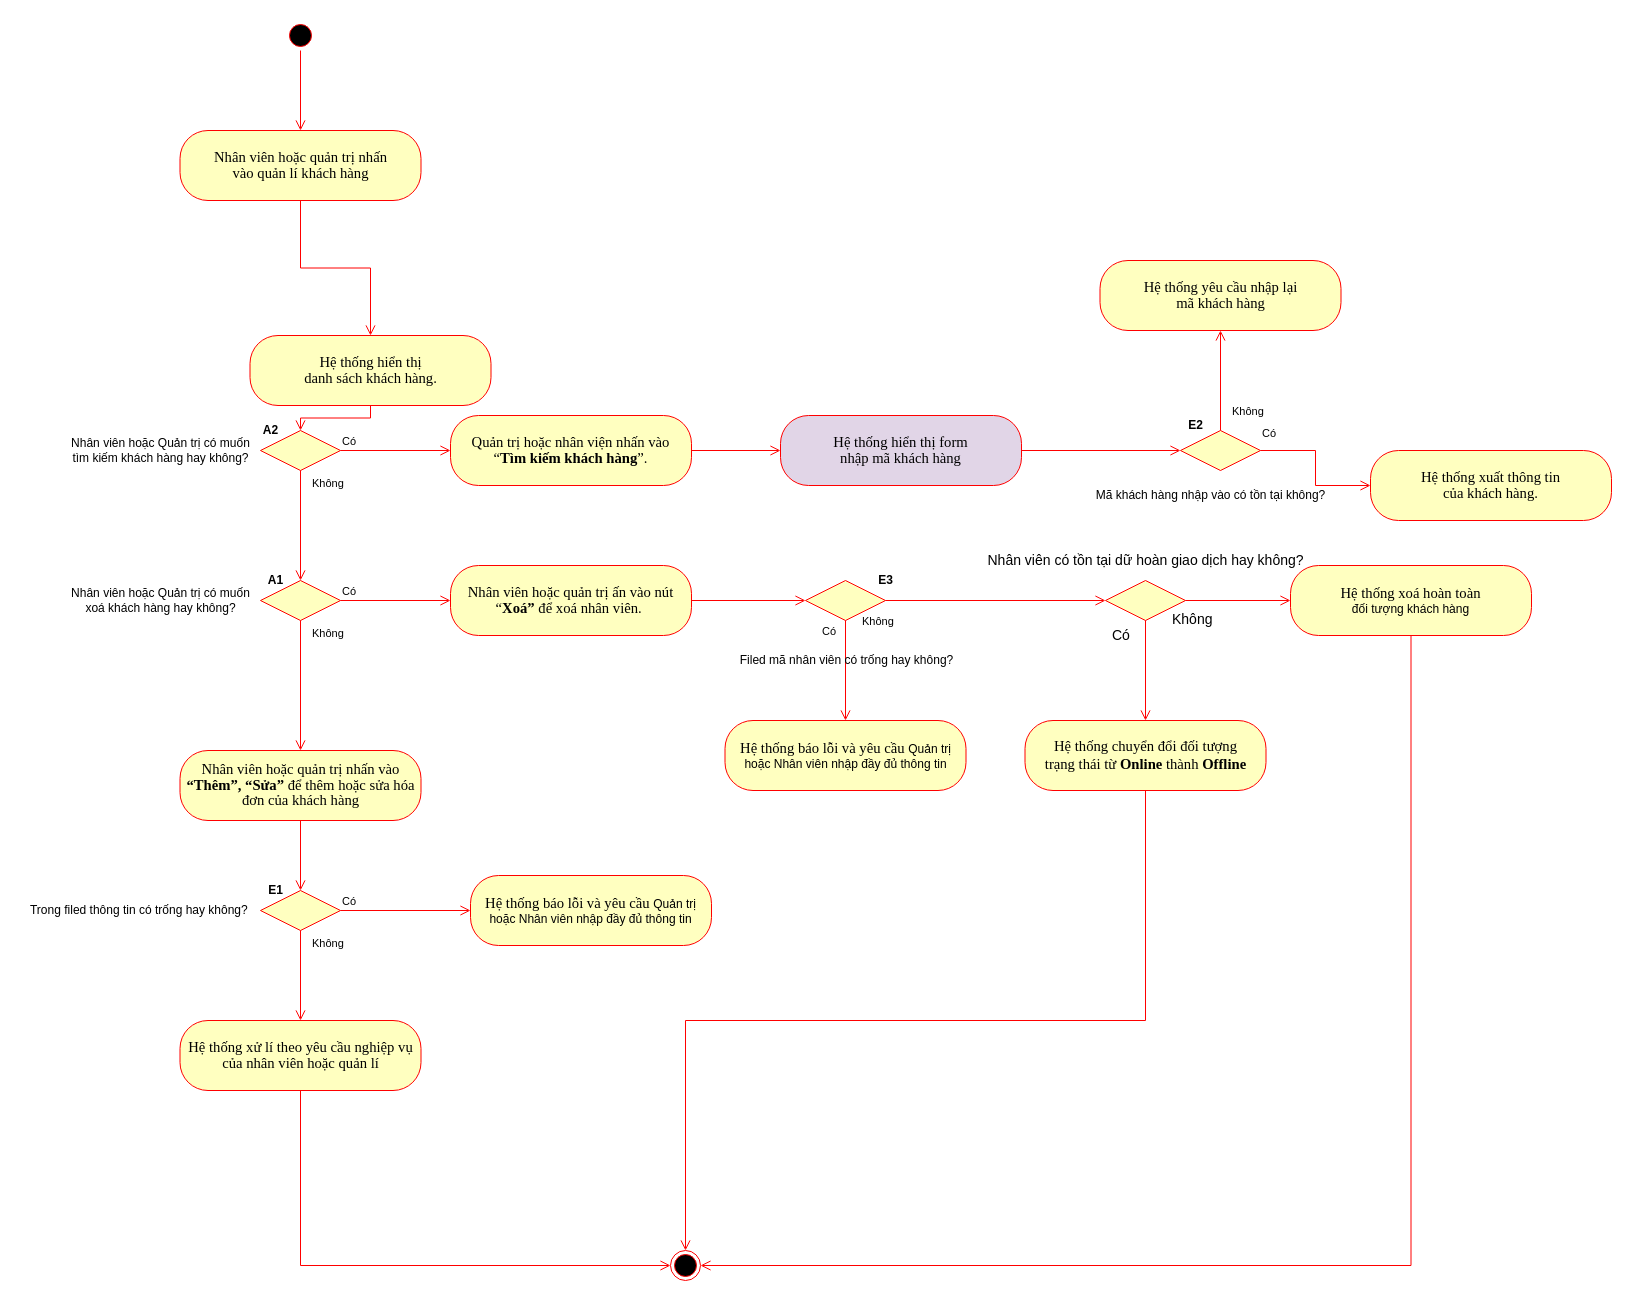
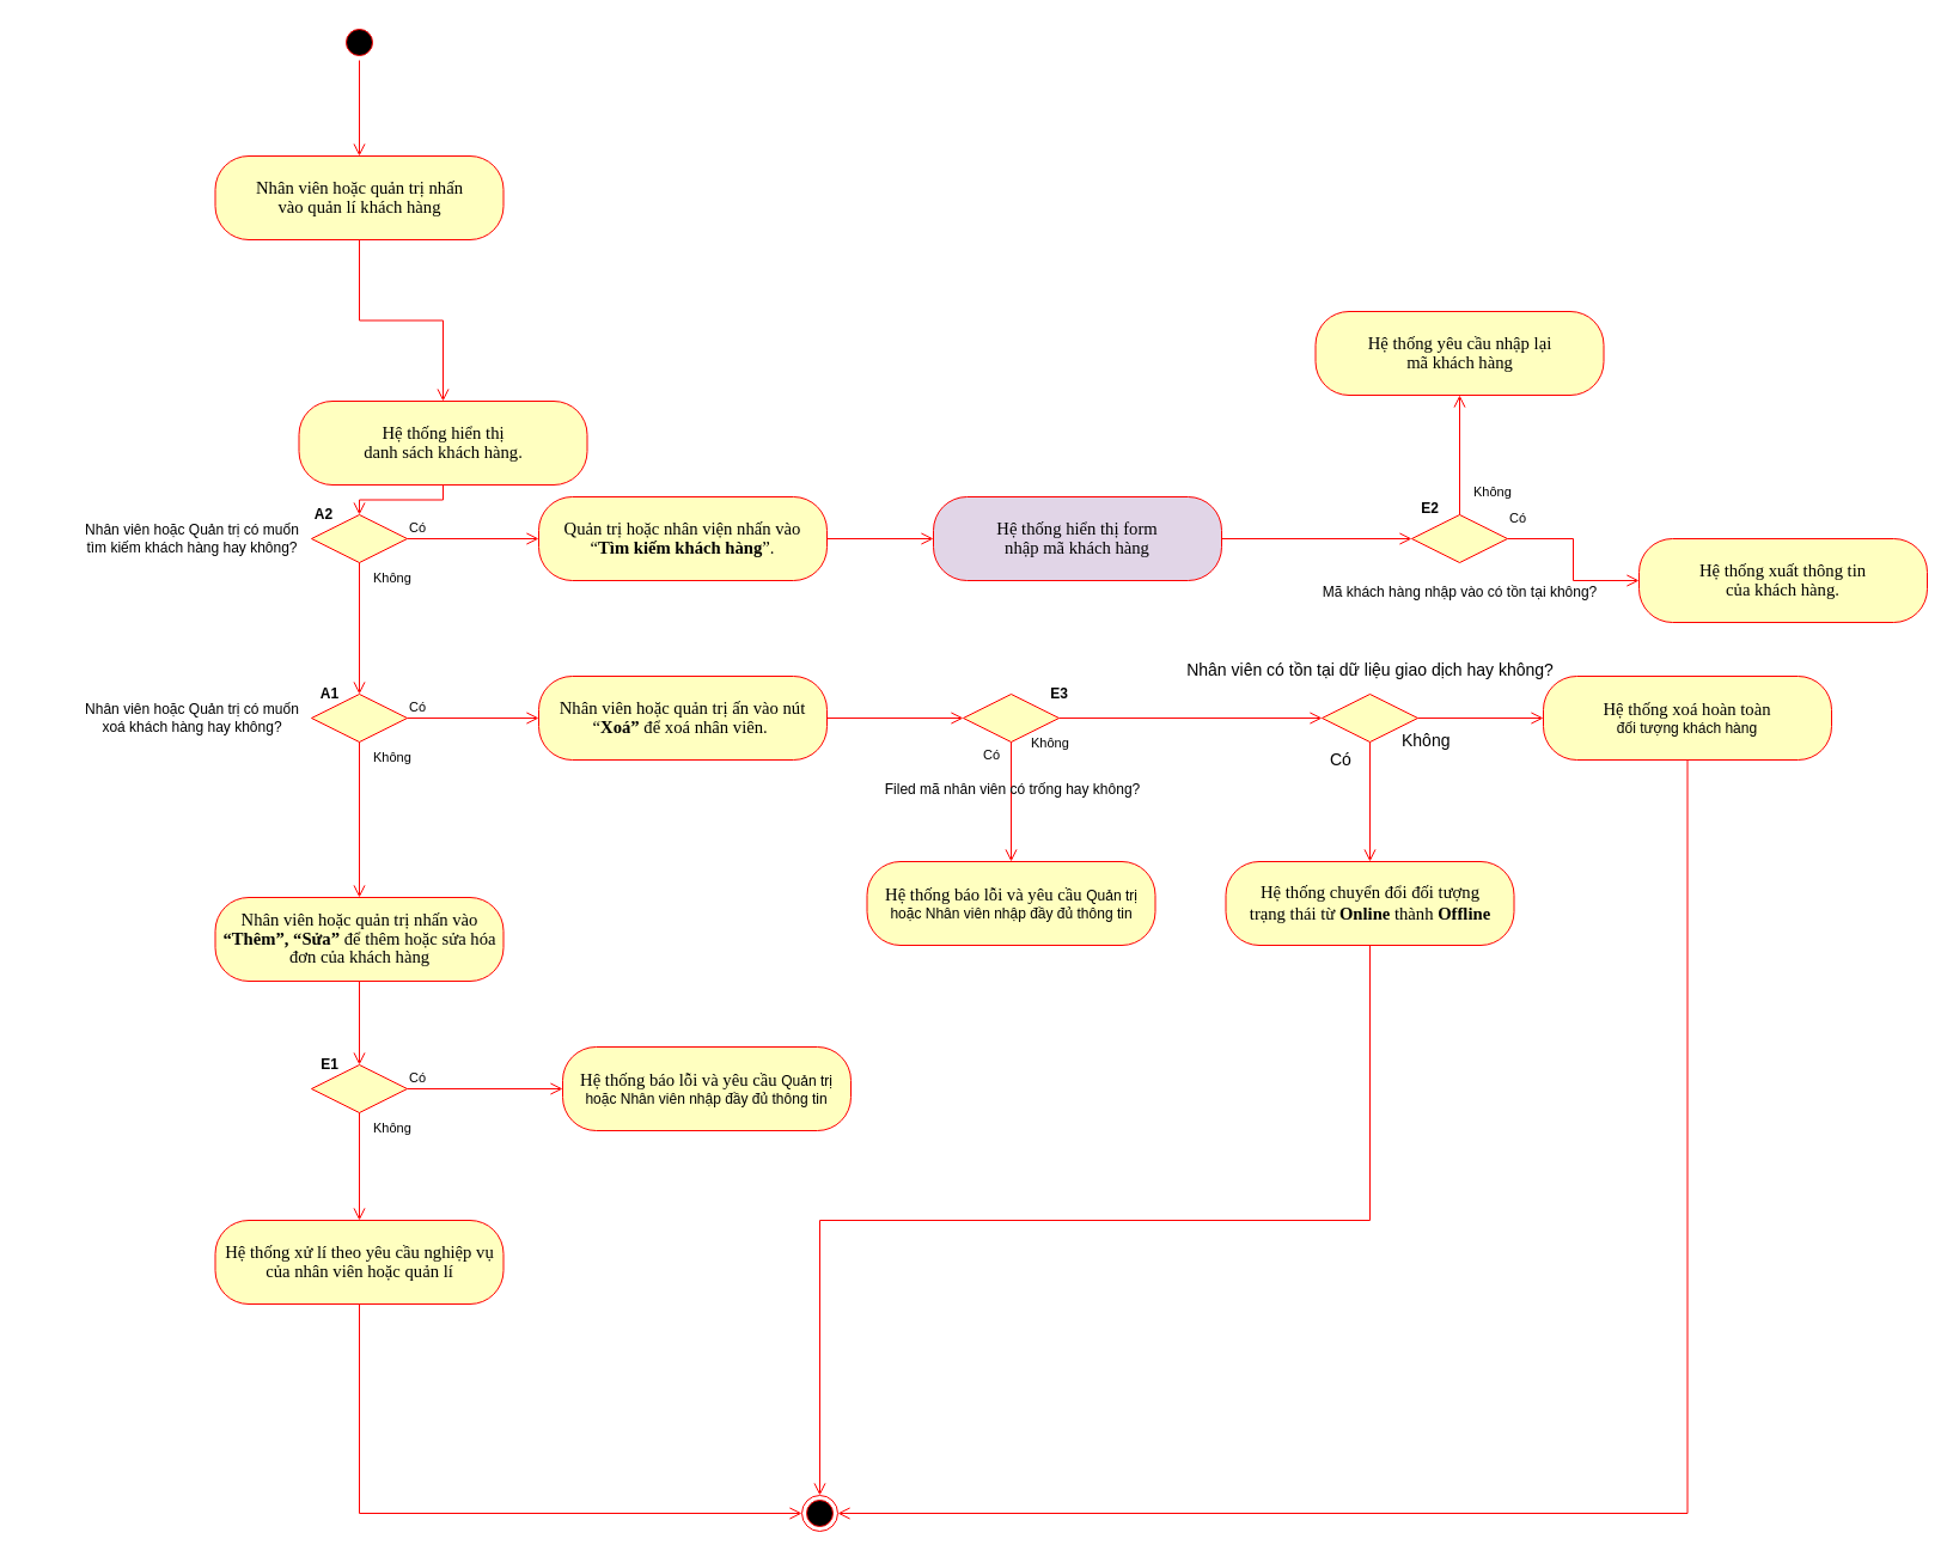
- <mxCell id="32" value="Mã khách hàng nhập vào có tồn tại không?" style="text;html=1;align=center;verticalAlign=middle;resizable=0;points=[];autosize=1;strokeColor=none;fillColor=none;" vertex="1" parent="1"><mxGeometry x="1085" y="485" width="250" height="20" as="geometry" /></mxCell>
+ <mxCell id="32" value="Mã khách hàng nhập vào có tồn tại không?" style="text;html=1;align=center;verticalAlign=middle;resizable=0;points=[];autosize=1;strokeColor=none;fillColor=none;" vertex="1" parent="1"><mxGeometry x="1095" y="485" width="250" height="20" as="geometry" /></mxCell>
- <mxCell id="49" value="Nhân viên có tồn tại dữ hoàn giao dịch hay không?" style="text;html=1;align=center;verticalAlign=middle;resizable=0;points=[];autosize=1;strokeColor=none;fillColor=none;fontSize=14;" vertex="1" parent="1"><mxGeometry x="985" y="550" width="320" height="20" as="geometry" /></mxCell>
+ <mxCell id="49" value="Nhân viên có tồn tại dữ liệu giao dịch hay không?" style="text;html=1;align=center;verticalAlign=middle;resizable=0;points=[];autosize=1;strokeColor=none;fillColor=none;fontSize=14;" vertex="1" parent="1"><mxGeometry x="985" y="550" width="320" height="20" as="geometry" /></mxCell>
- <mxCell id="25" value="Trong filed thông tin có trống hay không?&amp;nbsp;" style="text;html=1;align=center;verticalAlign=middle;resizable=0;points=[];autosize=1;strokeColor=none;fillColor=none;" vertex="1" parent="1"><mxGeometry x="20" y="900" width="240" height="20" as="geometry" /></mxCell>
